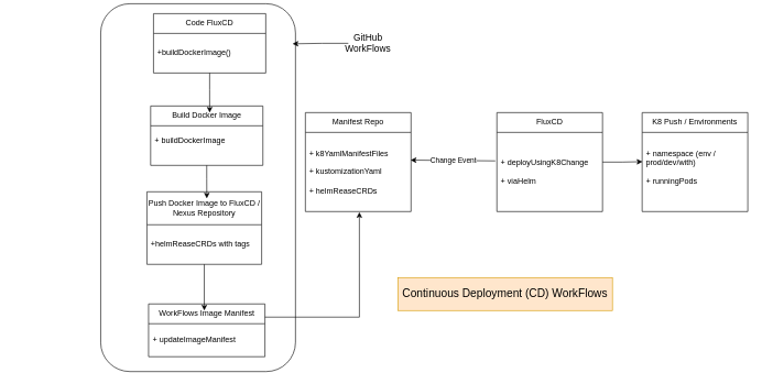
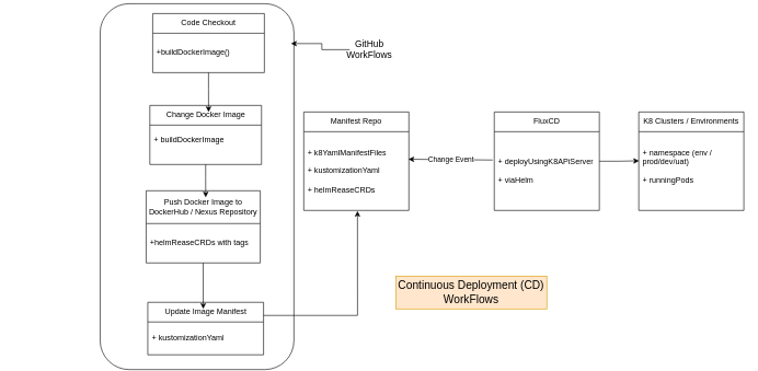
- <mxCell id="3" value="Code FluxCD" style="swimlane;fontStyle=0;childLayout=stackLayout;horizontal=1;startSize=30;horizontalStack=0;resizeParent=1;resizeParentMax=0;resizeLast=0;collapsible=1;marginBottom=0;whiteSpace=wrap;html=1;" vertex="1" parent="1"><mxGeometry x="232" y="20" width="170" height="90" as="geometry" /></mxCell>
+ <mxCell id="3" value="Code Checkout" style="swimlane;fontStyle=0;childLayout=stackLayout;horizontal=1;startSize=30;horizontalStack=0;resizeParent=1;resizeParentMax=0;resizeLast=0;collapsible=1;marginBottom=0;whiteSpace=wrap;html=1;" vertex="1" parent="1"><mxGeometry x="232" y="20" width="170" height="90" as="geometry" /></mxCell>
- <mxCell id="25" value="&lt;font style=&quot;font-size: 14px;&quot;&gt;GitHub WorkFlows&lt;/font&gt;" style="text;html=1;align=center;verticalAlign=middle;whiteSpace=wrap;rounded=0;" vertex="1" parent="1"><mxGeometry x="527" y="25" width="60" height="80" as="geometry" /></mxCell>
+ <mxCell id="25" value="&lt;font style=&quot;font-size: 14px;&quot;&gt;GitHub WorkFlows&lt;/font&gt;" style="text;html=1;align=center;verticalAlign=middle;whiteSpace=wrap;rounded=0;" vertex="1" parent="1"><mxGeometry x="532" y="35" width="60" height="80" as="geometry" /></mxCell>
- <mxCell id="5" value="Build Docker Image" style="swimlane;fontStyle=0;childLayout=stackLayout;horizontal=1;startSize=30;horizontalStack=0;resizeParent=1;resizeParentMax=0;resizeLast=0;collapsible=1;marginBottom=0;whiteSpace=wrap;html=1;" vertex="1" parent="1"><mxGeometry x="227.63" y="160" width="170" height="90" as="geometry" /></mxCell>
+ <mxCell id="5" value="Change Docker Image" style="swimlane;fontStyle=0;childLayout=stackLayout;horizontal=1;startSize=30;horizontalStack=0;resizeParent=1;resizeParentMax=0;resizeLast=0;collapsible=1;marginBottom=0;whiteSpace=wrap;html=1;" vertex="1" parent="1"><mxGeometry x="227.63" y="160" width="170" height="90" as="geometry" /></mxCell>
- <mxCell id="16" value="K8 Push / Environments" style="swimlane;fontStyle=0;childLayout=stackLayout;horizontal=1;startSize=30;horizontalStack=0;resizeParent=1;resizeParentMax=0;resizeLast=0;collapsible=1;marginBottom=0;whiteSpace=wrap;html=1;miterlimit=4;" vertex="1" parent="1"><mxGeometry x="972" y="170" width="160" height="150" as="geometry" /></mxCell>
+ <mxCell id="16" value="K8 Clusters / Environments" style="swimlane;fontStyle=0;childLayout=stackLayout;horizontal=1;startSize=30;horizontalStack=0;resizeParent=1;resizeParentMax=0;resizeLast=0;collapsible=1;marginBottom=0;whiteSpace=wrap;html=1;miterlimit=4;" vertex="1" parent="1"><mxGeometry x="972" y="170" width="160" height="150" as="geometry" /></mxCell>
- <mxCell id="12" value="+ deployUsingK8Change&lt;div&gt;&lt;br&gt;&lt;/div&gt;&lt;div&gt;+ viaHelm&lt;/div&gt;" style="text;strokeColor=none;fillColor=none;align=left;verticalAlign=middle;spacingLeft=4;spacingRight=4;overflow=hidden;points=[[0,0.5],[1,0.5]];portConstraint=eastwest;rotatable=0;whiteSpace=wrap;html=1;" vertex="1" parent="11"><mxGeometry y="30" width="160" height="120" as="geometry" /></mxCell>
+ <mxCell id="12" value="+ deployUsingK8APiServer&lt;div&gt;&lt;br&gt;&lt;/div&gt;&lt;div&gt;+ viaHelm&lt;/div&gt;" style="text;strokeColor=none;fillColor=none;align=left;verticalAlign=middle;spacingLeft=4;spacingRight=4;overflow=hidden;points=[[0,0.5],[1,0.5]];portConstraint=eastwest;rotatable=0;whiteSpace=wrap;html=1;" vertex="1" parent="11"><mxGeometry y="30" width="160" height="120" as="geometry" /></mxCell>
- <mxCell id="17" value="&lt;div&gt;+ namespace (env / prod/dev/with)&lt;/div&gt;&lt;div&gt;&lt;br&gt;&lt;/div&gt;+ runningPods&lt;div&gt;&lt;br&gt;&lt;/div&gt;" style="text;strokeColor=none;fillColor=none;align=left;verticalAlign=middle;spacingLeft=4;spacingRight=4;overflow=hidden;points=[[0,0.5],[1,0.5]];portConstraint=eastwest;rotatable=0;whiteSpace=wrap;html=1;" vertex="1" parent="16"><mxGeometry y="30" width="160" height="120" as="geometry" /></mxCell>
+ <mxCell id="17" value="&lt;div&gt;+ namespace (env / prod/dev/uat)&lt;/div&gt;&lt;div&gt;&lt;br&gt;&lt;/div&gt;+ runningPods&lt;div&gt;&lt;br&gt;&lt;/div&gt;" style="text;strokeColor=none;fillColor=none;align=left;verticalAlign=middle;spacingLeft=4;spacingRight=4;overflow=hidden;points=[[0,0.5],[1,0.5]];portConstraint=eastwest;rotatable=0;whiteSpace=wrap;html=1;" vertex="1" parent="16"><mxGeometry y="30" width="160" height="120" as="geometry" /></mxCell>
- <mxCell id="7" value="Push Docker Image to FluxCD / Nexus Repository" style="swimlane;fontStyle=0;childLayout=stackLayout;horizontal=1;startSize=50;horizontalStack=0;resizeParent=1;resizeParentMax=0;resizeLast=0;collapsible=1;marginBottom=0;whiteSpace=wrap;html=1;miterlimit=4;" vertex="1" parent="1"><mxGeometry x="222" y="290" width="173.75" height="110" as="geometry" /></mxCell>
+ <mxCell id="7" value="Push Docker Image to DockerHub / Nexus Repository" style="swimlane;fontStyle=0;childLayout=stackLayout;horizontal=1;startSize=50;horizontalStack=0;resizeParent=1;resizeParentMax=0;resizeLast=0;collapsible=1;marginBottom=0;whiteSpace=wrap;html=1;miterlimit=4;" vertex="1" parent="1"><mxGeometry x="222" y="290" width="173.75" height="110" as="geometry" /></mxCell>
- <mxCell id="13" value="&lt;font style=&quot;font-size: 17px;&quot;&gt;Continuous Deployment (CD) WorkFlows&lt;/font&gt;" style="text;html=1;align=center;verticalAlign=middle;whiteSpace=wrap;rounded=0;fillColor=#ffe6cc;strokeColor=#d79b00;" vertex="1" parent="1"><mxGeometry x="602" y="420" width="325" height="50" as="geometry" /></mxCell>
+ <mxCell id="13" value="&lt;font style=&quot;font-size: 17px;&quot;&gt;Continuous Deployment (CD) WorkFlows&lt;/font&gt;" style="text;html=1;align=center;verticalAlign=middle;whiteSpace=wrap;rounded=0;fillColor=#ffe6cc;strokeColor=#d79b00;" vertex="1" parent="1"><mxGeometry x="602" y="420" width="230" height="50" as="geometry" /></mxCell>
- <mxCell id="9" value="WorkFlows Image Manifest" style="swimlane;fontStyle=0;childLayout=stackLayout;horizontal=1;startSize=30;horizontalStack=0;resizeParent=1;resizeParentMax=0;resizeLast=0;collapsible=1;marginBottom=0;whiteSpace=wrap;html=1;" vertex="1" parent="1"><mxGeometry x="224.5" y="460" width="176.25" height="80" as="geometry" /></mxCell>
+ <mxCell id="9" value="Update Image Manifest" style="swimlane;fontStyle=0;childLayout=stackLayout;horizontal=1;startSize=30;horizontalStack=0;resizeParent=1;resizeParentMax=0;resizeLast=0;collapsible=1;marginBottom=0;whiteSpace=wrap;html=1;" vertex="1" parent="1"><mxGeometry x="224.5" y="460" width="176.25" height="80" as="geometry" /></mxCell>
- <mxCell id="10" value="&lt;div&gt;+ updateImageManifest&lt;/div&gt;" style="text;strokeColor=none;fillColor=none;align=left;verticalAlign=middle;spacingLeft=4;spacingRight=4;overflow=hidden;points=[[0,0.5],[1,0.5]];portConstraint=eastwest;rotatable=0;whiteSpace=wrap;html=1;" vertex="1" parent="9"><mxGeometry y="30" width="176.25" height="50" as="geometry" /></mxCell>
+ <mxCell id="10" value="&lt;div&gt;+ kustomizationYaml&lt;/div&gt;" style="text;strokeColor=none;fillColor=none;align=left;verticalAlign=middle;spacingLeft=4;spacingRight=4;overflow=hidden;points=[[0,0.5],[1,0.5]];portConstraint=eastwest;rotatable=0;whiteSpace=wrap;html=1;" vertex="1" parent="9"><mxGeometry y="30" width="176.25" height="50" as="geometry" /></mxCell>
